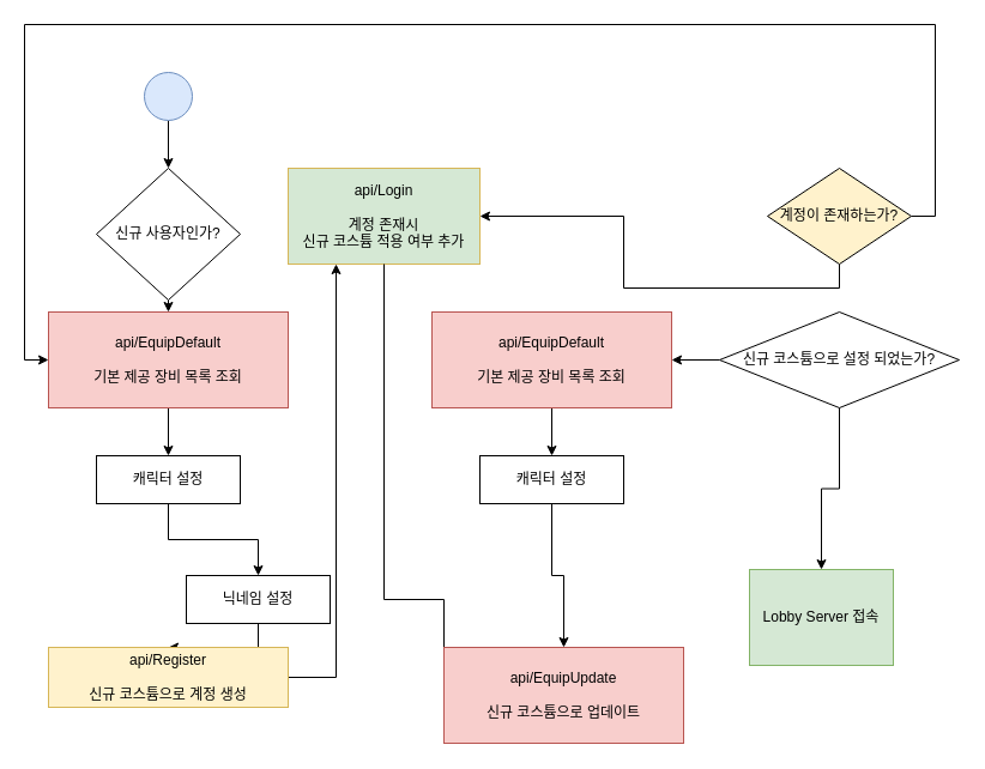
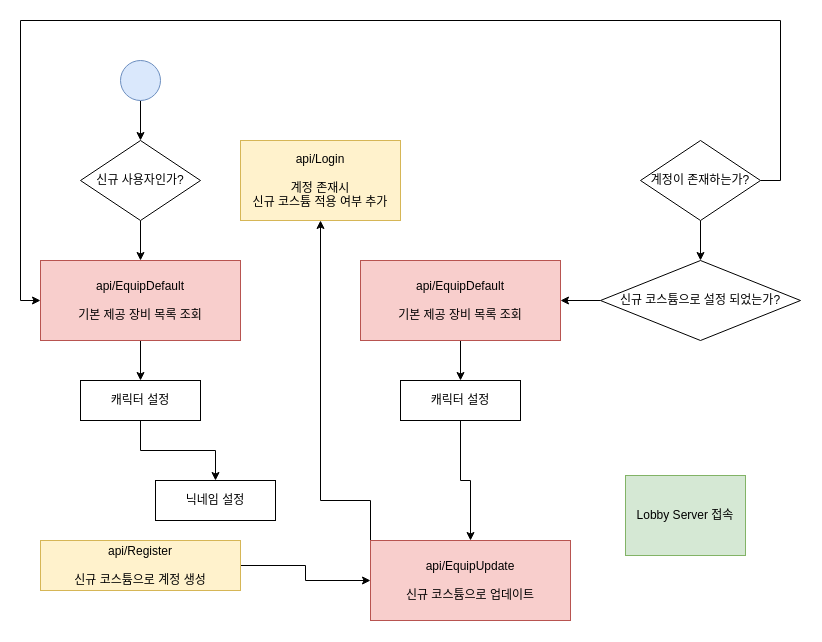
- <mxCell id="10" value="api/Login&lt;br&gt;&lt;br&gt;계정 존재시&lt;br&gt;신규 코스튬 적용 여부 추가" style="rounded=0;whiteSpace=wrap;html=1;fillColor=#d5e8d4;strokeColor=#d6b656;" parent="1" vertex="1"><mxGeometry x="240" y="140" width="160" height="80" as="geometry" /></mxCell>
+ <mxCell id="10" value="api/Login&lt;br&gt;&lt;br&gt;계정 존재시&lt;br&gt;신규 코스튬 적용 여부 추가" style="rounded=0;whiteSpace=wrap;html=1;fillColor=#fff2cc;strokeColor=#d6b656;" parent="1" vertex="1"><mxGeometry x="240" y="140" width="160" height="80" as="geometry" /></mxCell>
- <mxCell id="13" value="계정이 존재하는가?" style="rhombus;whiteSpace=wrap;html=1;fillColor=#fff2cc;" parent="1" vertex="1"><mxGeometry x="640" y="140" width="120" height="80" as="geometry" /></mxCell>
+ <mxCell id="13" value="계정이 존재하는가?" style="rhombus;whiteSpace=wrap;html=1;" parent="1" vertex="1"><mxGeometry x="640" y="140" width="120" height="80" as="geometry" /></mxCell>
- <mxCell id="3" value="신규 사용자인가?" style="rhombus;whiteSpace=wrap;html=1;" parent="1" vertex="1"><mxGeometry x="80" y="140" width="120" height="110" as="geometry" /></mxCell>
+ <mxCell id="3" value="신규 사용자인가?" style="rhombus;whiteSpace=wrap;html=1;" parent="1" vertex="1"><mxGeometry x="80" y="140" width="120" height="80" as="geometry" /></mxCell>
- <mxCell id="21" style="edgeStyle=orthogonalEdgeStyle;rounded=0;orthogonalLoop=1;jettySize=auto;html=1;exitX=0;exitY=0.5;exitDx=0;exitDy=0;entryX=0.5;entryY=1;entryDx=0;entryDy=0;endArrow=none;" parent="1" source="22" target="10" edge="1"><mxGeometry relative="1" as="geometry"><Array as="points"><mxPoint x="320" y="500" /></Array></mxGeometry></mxCell>
+ <mxCell id="21" style="edgeStyle=orthogonalEdgeStyle;rounded=0;orthogonalLoop=1;jettySize=auto;html=1;exitX=0;exitY=0.5;exitDx=0;exitDy=0;entryX=0.5;entryY=1;entryDx=0;entryDy=0;" parent="1" source="22" target="10" edge="1"><mxGeometry relative="1" as="geometry"><Array as="points"><mxPoint x="320" y="500" /></Array></mxGeometry></mxCell>
- <mxCell id="11" style="edgeStyle=orthogonalEdgeStyle;rounded=0;orthogonalLoop=1;jettySize=auto;html=1;exitX=0.5;exitY=1;exitDx=0;exitDy=0;" parent="1" source="13" target="10" edge="1"><mxGeometry relative="1" as="geometry" /></mxCell>
+ <mxCell id="11" style="edgeStyle=orthogonalEdgeStyle;rounded=0;orthogonalLoop=1;jettySize=auto;html=1;exitX=0.5;exitY=1;exitDx=0;exitDy=0;entryX=0.5;entryY=0;entryDx=0;entryDy=0;" parent="1" source="13" target="18" edge="1"><mxGeometry relative="1" as="geometry" /></mxCell>
- <mxCell id="8" style="edgeStyle=orthogonalEdgeStyle;rounded=0;orthogonalLoop=1;jettySize=auto;html=1;exitX=1;exitY=0.5;exitDx=0;exitDy=0;entryX=0.25;entryY=1;entryDx=0;entryDy=0;" parent="1" source="9" target="10" edge="1"><mxGeometry relative="1" as="geometry" /></mxCell>
+ <mxCell id="8" style="edgeStyle=orthogonalEdgeStyle;rounded=0;orthogonalLoop=1;jettySize=auto;html=1;exitX=1;exitY=0.5;exitDx=0;exitDy=0;" parent="1" source="9" target="22" edge="1"><mxGeometry relative="1" as="geometry" /></mxCell>
- <mxCell id="16" style="edgeStyle=orthogonalEdgeStyle;rounded=0;orthogonalLoop=1;jettySize=auto;html=1;exitX=0.5;exitY=1;exitDx=0;exitDy=0;entryX=0.5;entryY=0;entryDx=0;entryDy=0;" parent="1" source="18" target="23" edge="1"><mxGeometry relative="1" as="geometry" /></mxCell>
- <mxCell id="6" style="edgeStyle=orthogonalEdgeStyle;rounded=0;orthogonalLoop=1;jettySize=auto;html=1;exitX=0.5;exitY=1;exitDx=0;exitDy=0;entryX=0.5;entryY=0;entryDx=0;entryDy=0;" parent="1" source="7" target="9" edge="1"><mxGeometry relative="1" as="geometry" /></mxCell>
